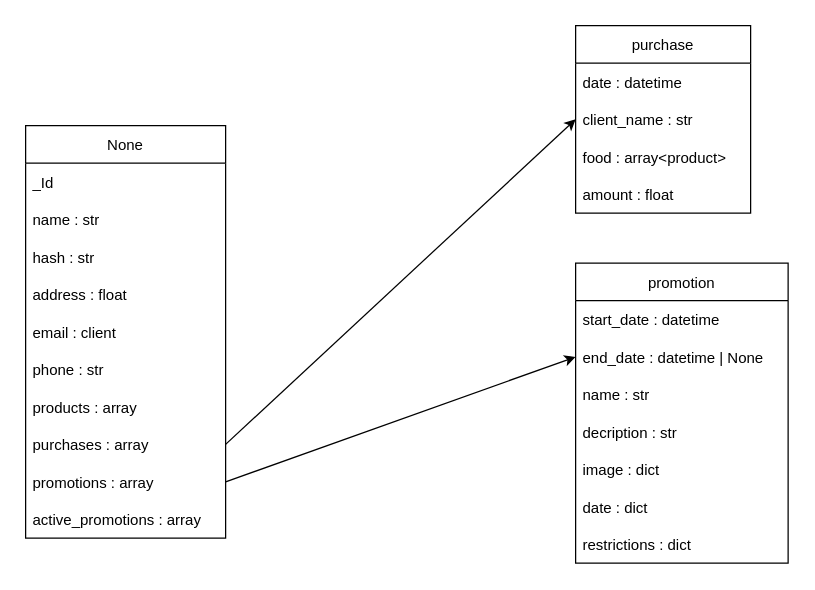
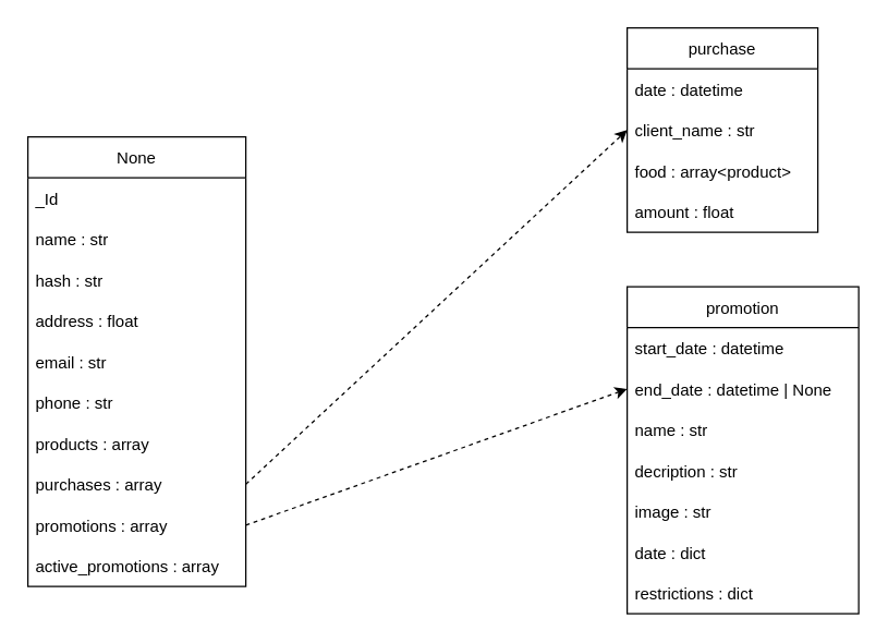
- <mxCell id="19" value="" style="endArrow=classic;html=1;rounded=0;exitX=1;exitY=0.5;exitDx=0;exitDy=0;entryX=0;entryY=0.5;entryDx=0;entryDy=0;" parent="1" source="10" target="15" edge="1"><mxGeometry width="50" height="50" relative="1" as="geometry"><mxPoint x="350" y="280" as="sourcePoint" /><mxPoint x="400" y="230" as="targetPoint" /></mxGeometry></mxCell>
+ <mxCell id="19" value="" style="endArrow=classic;html=1;rounded=0;exitX=1;exitY=0.5;exitDx=0;exitDy=0;entryX=0;entryY=0.5;entryDx=0;entryDy=0;dashed=1;" parent="1" source="10" target="15" edge="1"><mxGeometry width="50" height="50" relative="1" as="geometry"><mxPoint x="350" y="280" as="sourcePoint" /><mxPoint x="400" y="230" as="targetPoint" /></mxGeometry></mxCell>
- <mxCell id="7" value="email : client" style="text;strokeColor=none;fillColor=none;align=left;verticalAlign=middle;spacingLeft=4;spacingRight=4;overflow=hidden;points=[[0,0.5],[1,0.5]];portConstraint=eastwest;rotatable=0;" parent="2" vertex="1"><mxGeometry y="150" width="160" height="30" as="geometry" /></mxCell>
+ <mxCell id="7" value="email : str" style="text;strokeColor=none;fillColor=none;align=left;verticalAlign=middle;spacingLeft=4;spacingRight=4;overflow=hidden;points=[[0,0.5],[1,0.5]];portConstraint=eastwest;rotatable=0;" parent="2" vertex="1"><mxGeometry y="150" width="160" height="30" as="geometry" /></mxCell>
- <mxCell id="18" value="" style="endArrow=classic;html=1;rounded=0;exitX=1;exitY=0.5;exitDx=0;exitDy=0;entryX=0;entryY=0.5;entryDx=0;entryDy=0;" parent="1" source="11" target="22" edge="1"><mxGeometry width="50" height="50" relative="1" as="geometry"><mxPoint x="350" y="280" as="sourcePoint" /><mxPoint x="420" y="320" as="targetPoint" /></mxGeometry></mxCell>
+ <mxCell id="18" value="" style="endArrow=classic;html=1;rounded=0;exitX=1;exitY=0.5;exitDx=0;exitDy=0;entryX=0;entryY=0.5;entryDx=0;entryDy=0;dashed=1;" parent="1" source="11" target="22" edge="1"><mxGeometry width="50" height="50" relative="1" as="geometry"><mxPoint x="350" y="280" as="sourcePoint" /><mxPoint x="420" y="320" as="targetPoint" /></mxGeometry></mxCell>
- <mxCell id="25" value="image : dict" style="text;strokeColor=none;fillColor=none;align=left;verticalAlign=middle;spacingLeft=4;spacingRight=4;overflow=hidden;points=[[0,0.5],[1,0.5]];portConstraint=eastwest;rotatable=0;" parent="20" vertex="1"><mxGeometry y="150" width="170" height="30" as="geometry" /></mxCell>
+ <mxCell id="25" value="image : str" style="text;strokeColor=none;fillColor=none;align=left;verticalAlign=middle;spacingLeft=4;spacingRight=4;overflow=hidden;points=[[0,0.5],[1,0.5]];portConstraint=eastwest;rotatable=0;" parent="20" vertex="1"><mxGeometry y="150" width="170" height="30" as="geometry" /></mxCell>
